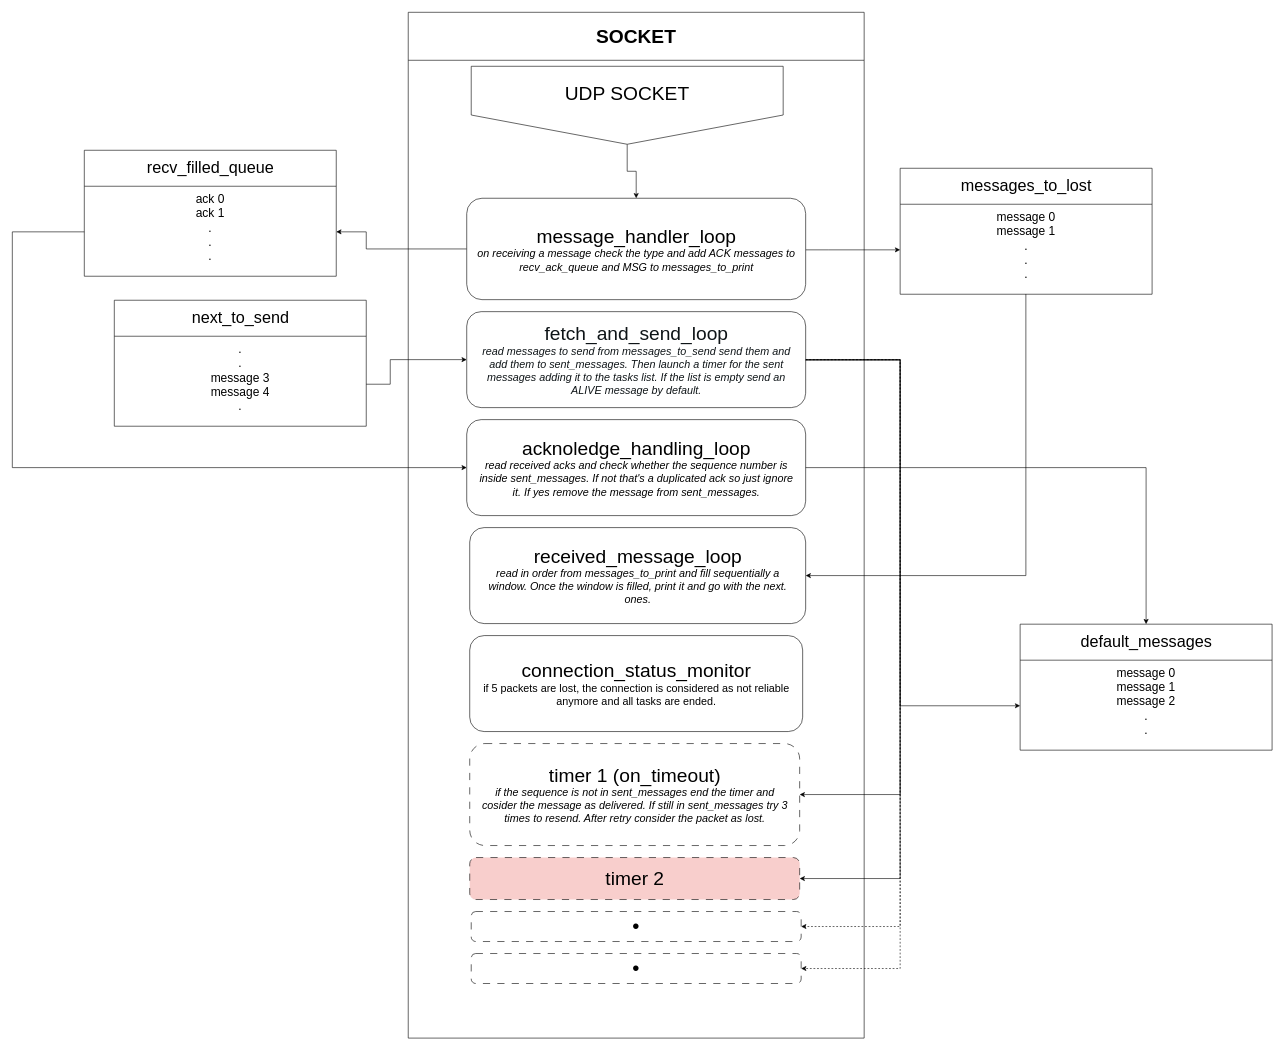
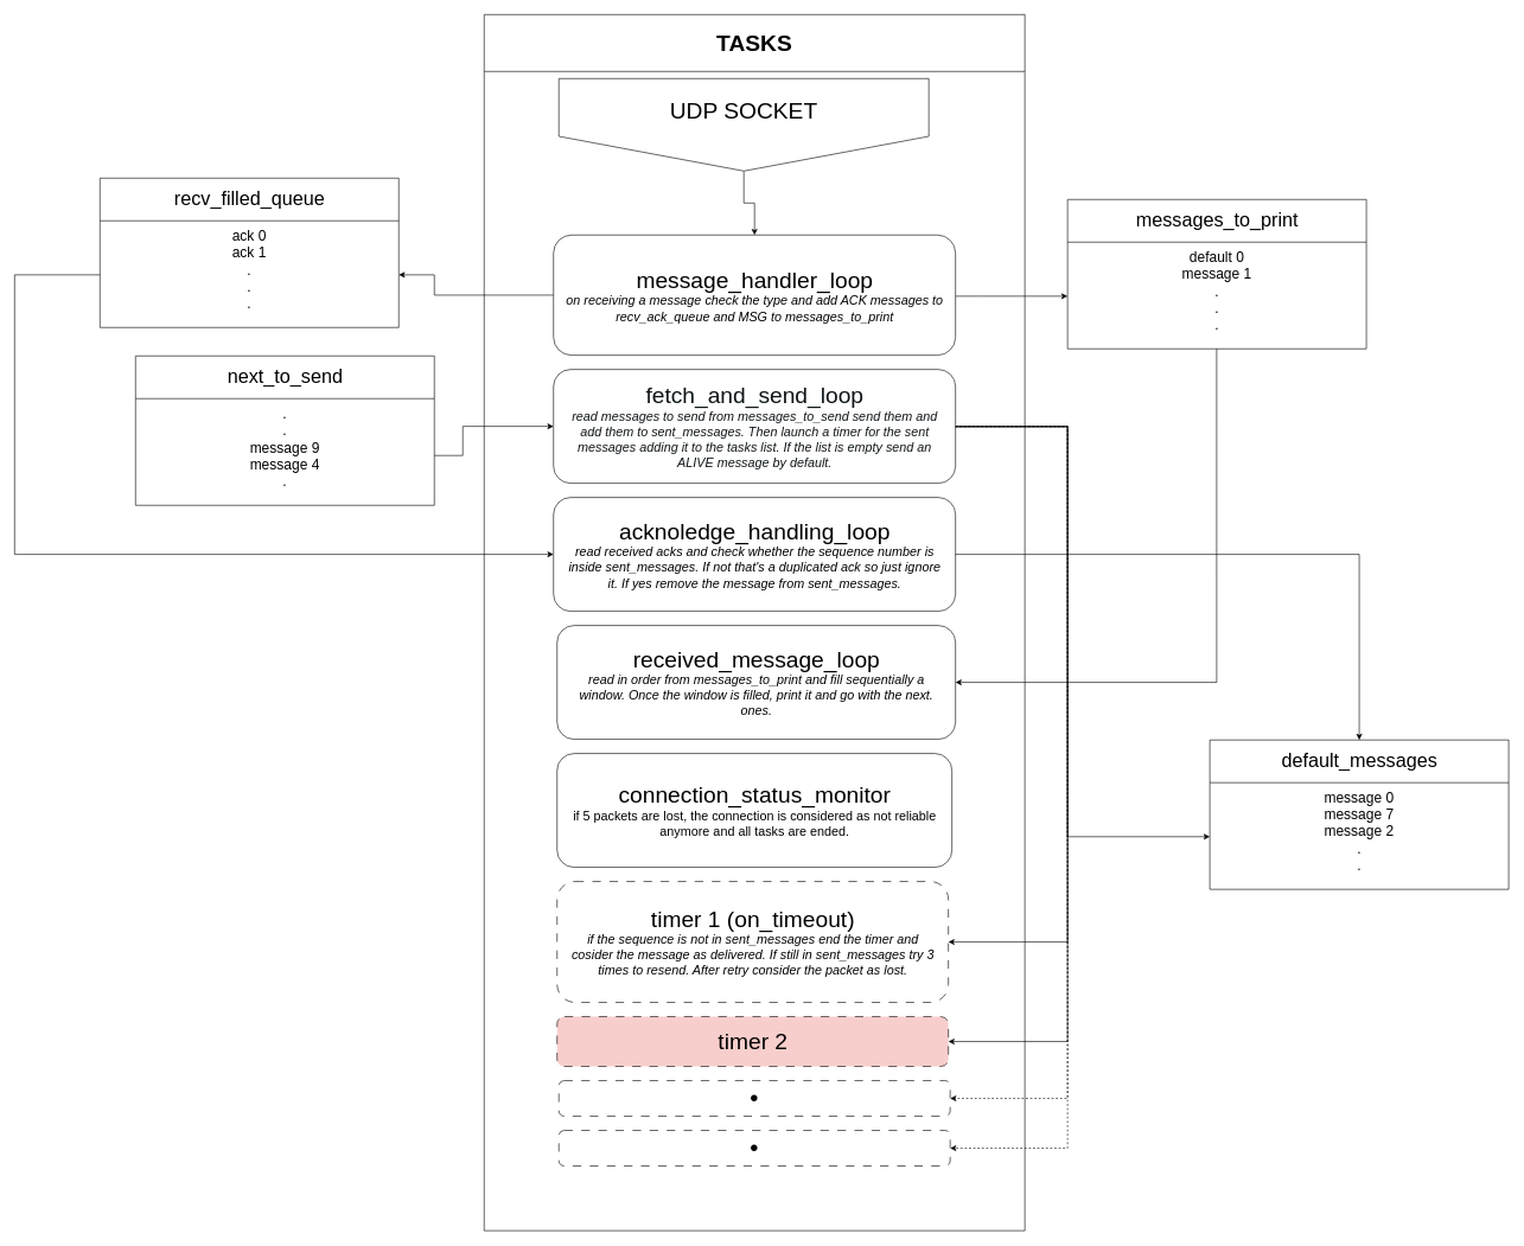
- <mxCell id="10" value="&lt;font style=&quot;font-size: 32px;&quot;&gt;SOCKET&lt;/font&gt;" style="swimlane;whiteSpace=wrap;html=1;startSize=80;" parent="1" vertex="1"><mxGeometry x="680" y="20" width="760" height="1710" as="geometry" /></mxCell>
+ <mxCell id="10" value="&lt;font style=&quot;font-size: 32px;&quot;&gt;TASKS&lt;/font&gt;" style="swimlane;whiteSpace=wrap;html=1;startSize=80;" parent="1" vertex="1"><mxGeometry x="680" y="20" width="760" height="1710" as="geometry" /></mxCell>
- <mxCell id="2" value="&lt;font style=&quot;font-size: 27px;&quot;&gt;messages_to_lost&lt;/font&gt;" style="swimlane;fontStyle=0;childLayout=stackLayout;horizontal=1;startSize=60;fillColor=none;horizontalStack=0;resizeParent=1;resizeParentMax=0;resizeLast=0;collapsible=1;marginBottom=0;html=1;strokeColor=default;" parent="1" vertex="1"><mxGeometry x="1500" y="280" width="420" height="210" as="geometry"><mxRectangle x="70" y="140" width="270" height="60" as="alternateBounds" /></mxGeometry></mxCell>
+ <mxCell id="2" value="&lt;font style=&quot;font-size: 27px;&quot;&gt;messages_to_print&lt;/font&gt;" style="swimlane;fontStyle=0;childLayout=stackLayout;horizontal=1;startSize=60;fillColor=none;horizontalStack=0;resizeParent=1;resizeParentMax=0;resizeLast=0;collapsible=1;marginBottom=0;html=1;strokeColor=default;" parent="1" vertex="1"><mxGeometry x="1500" y="280" width="420" height="210" as="geometry"><mxRectangle x="70" y="140" width="270" height="60" as="alternateBounds" /></mxGeometry></mxCell>
- <mxCell id="4" value="&lt;span style=&quot;font-size: 20px;&quot;&gt;message 0&lt;/span&gt;&lt;div&gt;&lt;span style=&quot;font-size: 20px;&quot;&gt;message 1&lt;/span&gt;&lt;span style=&quot;font-size: 20px;&quot;&gt;&lt;br&gt;.&lt;br&gt;.&lt;br&gt;.&lt;/span&gt;&lt;/div&gt;" style="text;strokeColor=none;fillColor=none;align=center;verticalAlign=top;spacingLeft=4;spacingRight=4;overflow=hidden;rotatable=0;points=[[0,0.5],[1,0.5]];portConstraint=eastwest;whiteSpace=wrap;html=1;" parent="2" vertex="1"><mxGeometry y="62" width="420" height="148" as="geometry" /></mxCell>
+ <mxCell id="4" value="&lt;span style=&quot;font-size: 20px;&quot;&gt;default 0&lt;/span&gt;&lt;div&gt;&lt;span style=&quot;font-size: 20px;&quot;&gt;message 1&lt;/span&gt;&lt;span style=&quot;font-size: 20px;&quot;&gt;&lt;br&gt;.&lt;br&gt;.&lt;br&gt;.&lt;/span&gt;&lt;/div&gt;" style="text;strokeColor=none;fillColor=none;align=center;verticalAlign=top;spacingLeft=4;spacingRight=4;overflow=hidden;rotatable=0;points=[[0,0.5],[1,0.5]];portConstraint=eastwest;whiteSpace=wrap;html=1;" parent="2" vertex="1"><mxGeometry y="62" width="420" height="148" as="geometry" /></mxCell>
- <mxCell id="33" value="&lt;span style=&quot;font-size: 20px;&quot;&gt;.&lt;br&gt;.&lt;br&gt;message 3&lt;/span&gt;&lt;div&gt;&lt;span style=&quot;font-size: 20px;&quot;&gt;message 4&lt;/span&gt;&lt;span style=&quot;font-size: 20px;&quot;&gt;&lt;br&gt;.&lt;/span&gt;&lt;/div&gt;" style="text;strokeColor=none;fillColor=none;align=center;verticalAlign=top;spacingLeft=4;spacingRight=4;overflow=hidden;rotatable=0;points=[[0,0.5],[1,0.5]];portConstraint=eastwest;whiteSpace=wrap;html=1;" parent="31" vertex="1"><mxGeometry y="62" width="420" height="148" as="geometry" /></mxCell>
+ <mxCell id="33" value="&lt;span style=&quot;font-size: 20px;&quot;&gt;.&lt;br&gt;.&lt;br&gt;message 9&lt;/span&gt;&lt;div&gt;&lt;span style=&quot;font-size: 20px;&quot;&gt;message 4&lt;/span&gt;&lt;span style=&quot;font-size: 20px;&quot;&gt;&lt;br&gt;.&lt;/span&gt;&lt;/div&gt;" style="text;strokeColor=none;fillColor=none;align=center;verticalAlign=top;spacingLeft=4;spacingRight=4;overflow=hidden;rotatable=0;points=[[0,0.5],[1,0.5]];portConstraint=eastwest;whiteSpace=wrap;html=1;" parent="31" vertex="1"><mxGeometry y="62" width="420" height="148" as="geometry" /></mxCell>
- <mxCell id="29" value="&lt;span style=&quot;font-size: 20px;&quot;&gt;message 0&lt;br&gt;message 1&lt;/span&gt;&lt;div&gt;&lt;span style=&quot;font-size: 20px;&quot;&gt;message 2&lt;/span&gt;&lt;span style=&quot;font-size: 20px;&quot;&gt;&lt;br&gt;.&lt;br&gt;.&lt;/span&gt;&lt;/div&gt;" style="text;strokeColor=none;fillColor=none;align=center;verticalAlign=top;spacingLeft=4;spacingRight=4;overflow=hidden;rotatable=0;points=[[0,0.5],[1,0.5]];portConstraint=eastwest;whiteSpace=wrap;html=1;" parent="27" vertex="1"><mxGeometry y="62" width="420" height="148" as="geometry" /></mxCell>
+ <mxCell id="29" value="&lt;span style=&quot;font-size: 20px;&quot;&gt;message 0&lt;br&gt;message 7&lt;/span&gt;&lt;div&gt;&lt;span style=&quot;font-size: 20px;&quot;&gt;message 2&lt;/span&gt;&lt;span style=&quot;font-size: 20px;&quot;&gt;&lt;br&gt;.&lt;br&gt;.&lt;/span&gt;&lt;/div&gt;" style="text;strokeColor=none;fillColor=none;align=center;verticalAlign=top;spacingLeft=4;spacingRight=4;overflow=hidden;rotatable=0;points=[[0,0.5],[1,0.5]];portConstraint=eastwest;whiteSpace=wrap;html=1;" parent="27" vertex="1"><mxGeometry y="62" width="420" height="148" as="geometry" /></mxCell>
